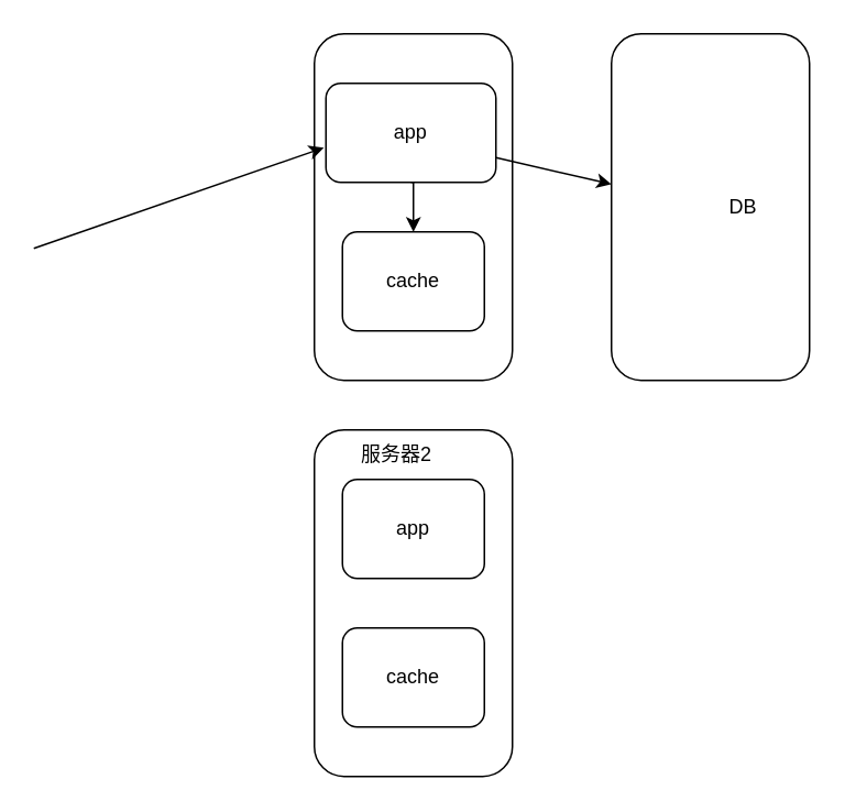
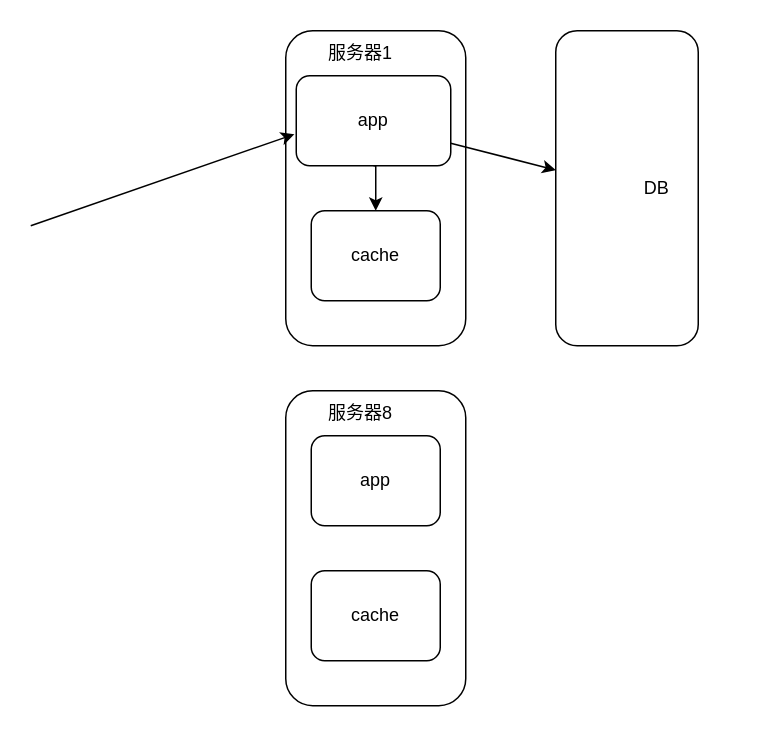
+ <mxCell id="5" value="服务器1" style="text;strokeColor=none;align=center;fillColor=none;html=1;verticalAlign=middle;whiteSpace=wrap;rounded=0;" vertex="1" parent="1"><mxGeometry x="210" y="20" width="60" height="30" as="geometry" /></mxCell>
- <mxCell id="11" value="&lt;blockquote style=&quot;margin: 0 0 0 40px; border: none; padding: 0px;&quot;&gt;&lt;div style=&quot;&quot;&gt;DB&lt;/div&gt;&lt;/blockquote&gt;" style="rounded=1;whiteSpace=wrap;html=1;align=center;" vertex="1" parent="1"><mxGeometry x="370" y="20" width="120" height="210" as="geometry" /></mxCell>
+ <mxCell id="11" value="&lt;blockquote style=&quot;margin: 0 0 0 40px; border: none; padding: 0px;&quot;&gt;&lt;div style=&quot;&quot;&gt;DB&lt;/div&gt;&lt;/blockquote&gt;" style="rounded=1;whiteSpace=wrap;html=1;align=center;" vertex="1" parent="1"><mxGeometry x="370" y="20" width="95" height="210" as="geometry" /></mxCell>
- <mxCell id="9" value="服务器2" style="text;strokeColor=none;align=center;fillColor=none;html=1;verticalAlign=middle;whiteSpace=wrap;rounded=0;" vertex="1" parent="1"><mxGeometry x="210" y="260" width="60" height="30" as="geometry" /></mxCell>
+ <mxCell id="9" value="服务器8" style="text;strokeColor=none;align=center;fillColor=none;html=1;verticalAlign=middle;whiteSpace=wrap;rounded=0;" vertex="1" parent="1"><mxGeometry x="210" y="260" width="60" height="30" as="geometry" /></mxCell>
